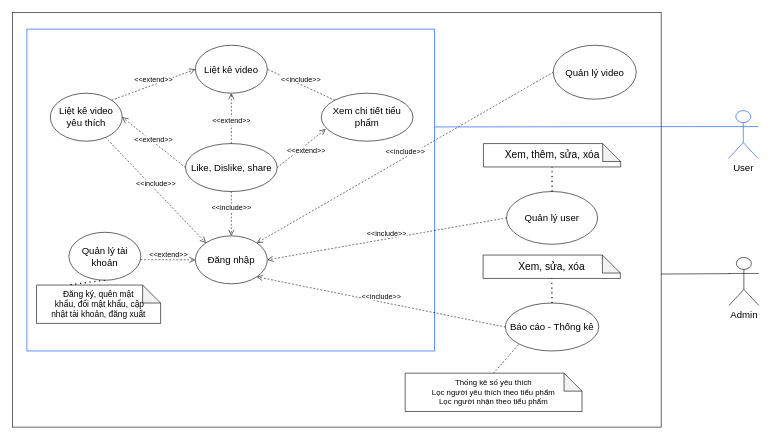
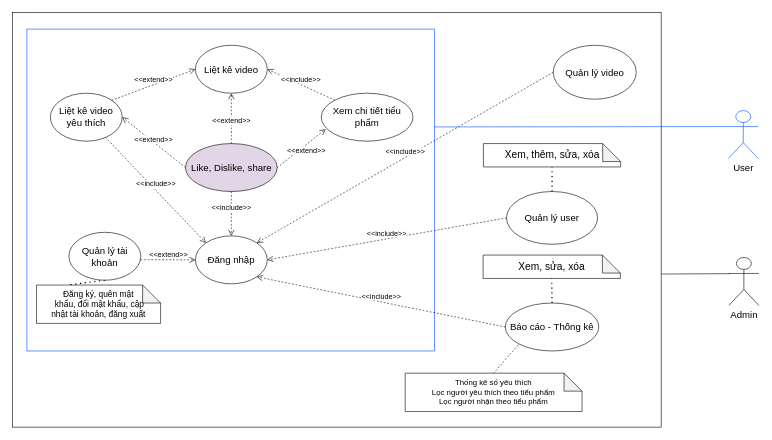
- <mxCell id="10" value="&amp;lt;&amp;lt;include&amp;gt;&amp;gt;" style="html=1;verticalAlign=bottom;labelBackgroundColor=default;endArrow=none;endFill=0;dashed=1;rounded=0;fontSize=12;startSize=8;endSize=8;curved=1;exitX=0;exitY=0;exitDx=0;exitDy=0;entryX=1;entryY=0.5;entryDx=0;entryDy=0;" parent="1" source="7" target="5" edge="1"><mxGeometry width="160" relative="1" as="geometry"><mxPoint x="307" y="328" as="sourcePoint" /><mxPoint x="467" y="328" as="targetPoint" /></mxGeometry></mxCell>
+ <mxCell id="10" value="&amp;lt;&amp;lt;include&amp;gt;&amp;gt;" style="html=1;verticalAlign=bottom;labelBackgroundColor=default;endArrow=open;endFill=0;dashed=1;rounded=0;fontSize=12;startSize=8;endSize=8;curved=1;exitX=0;exitY=0;exitDx=0;exitDy=0;entryX=1;entryY=0.5;entryDx=0;entryDy=0;" parent="1" source="7" target="5" edge="1"><mxGeometry width="160" relative="1" as="geometry"><mxPoint x="307" y="328" as="sourcePoint" /><mxPoint x="467" y="328" as="targetPoint" /></mxGeometry></mxCell>
- <mxCell id="8" value="Like, Dislike, share" style="ellipse;whiteSpace=wrap;html=1;fontSize=16;" parent="1" vertex="1"><mxGeometry x="308.5" y="239" width="153" height="80" as="geometry" /></mxCell>
+ <mxCell id="8" value="Like, Dislike, share" style="ellipse;whiteSpace=wrap;html=1;fontSize=16;fillColor=#e1d5e7;" parent="1" vertex="1"><mxGeometry x="308.5" y="239" width="153" height="80" as="geometry" /></mxCell>
